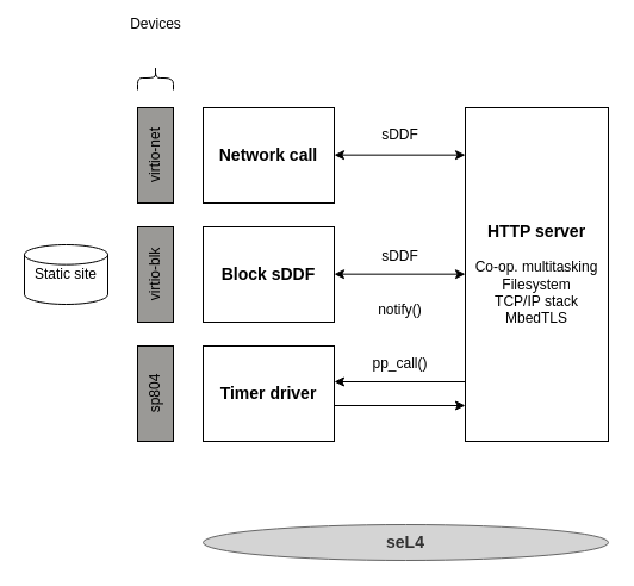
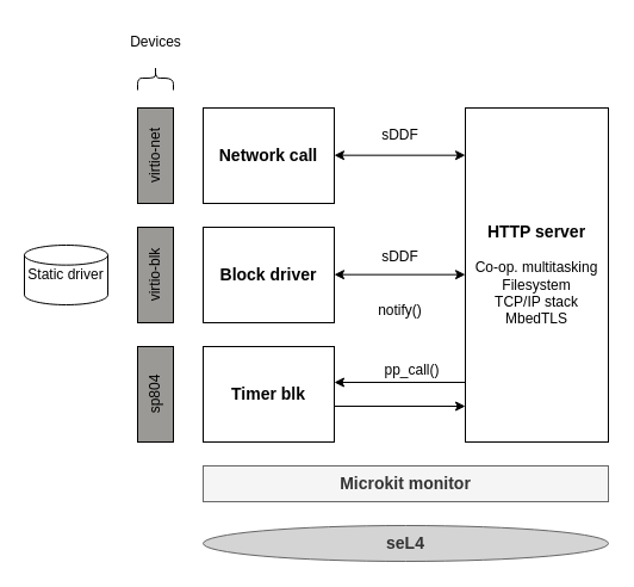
- <mxCell id="20" value="&lt;div&gt;Devices&lt;/div&gt;" style="text;html=1;align=center;verticalAlign=middle;resizable=0;points=[];autosize=1;strokeColor=none;fillColor=none;" vertex="1" parent="1"><mxGeometry x="95" y="5" width="70" height="30" as="geometry" /></mxCell>
+ <mxCell id="20" value="&lt;div&gt;Devices&lt;/div&gt;" style="text;html=1;align=center;verticalAlign=middle;resizable=0;points=[];autosize=1;strokeColor=none;fillColor=none;" vertex="1" parent="1"><mxGeometry x="95" y="20" width="70" height="30" as="geometry" /></mxCell>
- <mxCell id="21" value="Static site" style="strokeWidth=1;html=1;shape=mxgraph.flowchart.database;whiteSpace=wrap;" vertex="1" parent="1"><mxGeometry x="20" y="205" width="70" height="50" as="geometry" /></mxCell>
+ <mxCell id="21" value="Static driver" style="strokeWidth=1;html=1;shape=mxgraph.flowchart.database;whiteSpace=wrap;" vertex="1" parent="1"><mxGeometry x="20" y="205" width="70" height="50" as="geometry" /></mxCell>
- <mxCell id="3" value="&lt;b&gt;&lt;font style=&quot;font-size: 14px;&quot;&gt;Block&amp;nbsp;sDDF&lt;/font&gt;&lt;/b&gt;" style="rounded=0;whiteSpace=wrap;html=1;" parent="1" vertex="1"><mxGeometry x="170" y="190" width="110" height="80" as="geometry" /></mxCell>
+ <mxCell id="3" value="&lt;b&gt;&lt;font style=&quot;font-size: 14px;&quot;&gt;Block&amp;nbsp;driver&lt;/font&gt;&lt;/b&gt;" style="rounded=0;whiteSpace=wrap;html=1;" parent="1" vertex="1"><mxGeometry x="170" y="190" width="110" height="80" as="geometry" /></mxCell>
- <mxCell id="10" value="pp_call()" style="text;html=1;align=center;verticalAlign=middle;resizable=0;points=[];autosize=1;strokeColor=none;fillColor=none;" parent="1" vertex="1"><mxGeometry x="300" y="290" width="70" height="30" as="geometry" /></mxCell>
+ <mxCell id="10" value="pp_call()" style="text;html=1;align=center;verticalAlign=middle;resizable=0;points=[];autosize=1;strokeColor=none;fillColor=none;" parent="1" vertex="1"><mxGeometry x="310" y="295" width="70" height="30" as="geometry" /></mxCell>
- <mxCell id="4" value="&lt;b&gt;&lt;font style=&quot;font-size: 14px;&quot;&gt;Timer driver&lt;/font&gt;&lt;/b&gt;" style="rounded=0;whiteSpace=wrap;html=1;" parent="1" vertex="1"><mxGeometry x="170" y="290" width="110" height="80" as="geometry" /></mxCell>
+ <mxCell id="4" value="&lt;b&gt;&lt;font style=&quot;font-size: 14px;&quot;&gt;Timer blk&lt;/font&gt;&lt;/b&gt;" style="rounded=0;whiteSpace=wrap;html=1;" parent="1" vertex="1"><mxGeometry x="170" y="290" width="110" height="80" as="geometry" /></mxCell>
+ <mxCell id="14" value="&lt;b&gt;&lt;font style=&quot;font-size: 14px;&quot;&gt;Microkit monitor&lt;/font&gt;&lt;/b&gt;" style="rounded=0;whiteSpace=wrap;html=1;fillColor=#f5f5f5;fontColor=#333333;strokeColor=#666666;" parent="1" vertex="1"><mxGeometry x="170" y="390" width="340" height="30" as="geometry" /></mxCell>
